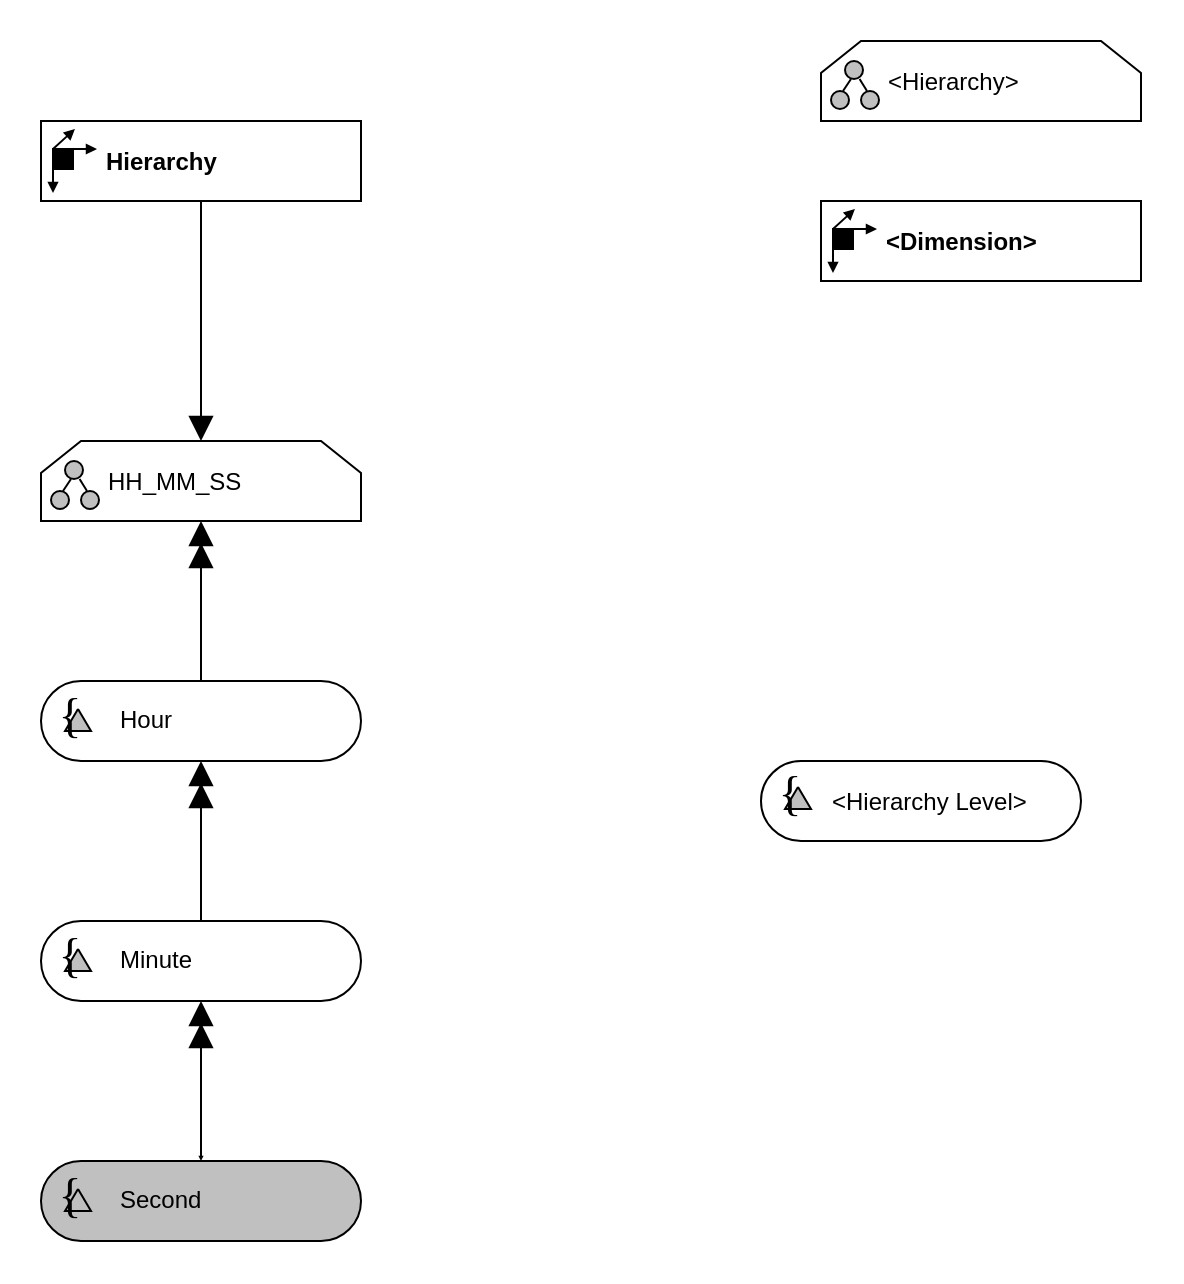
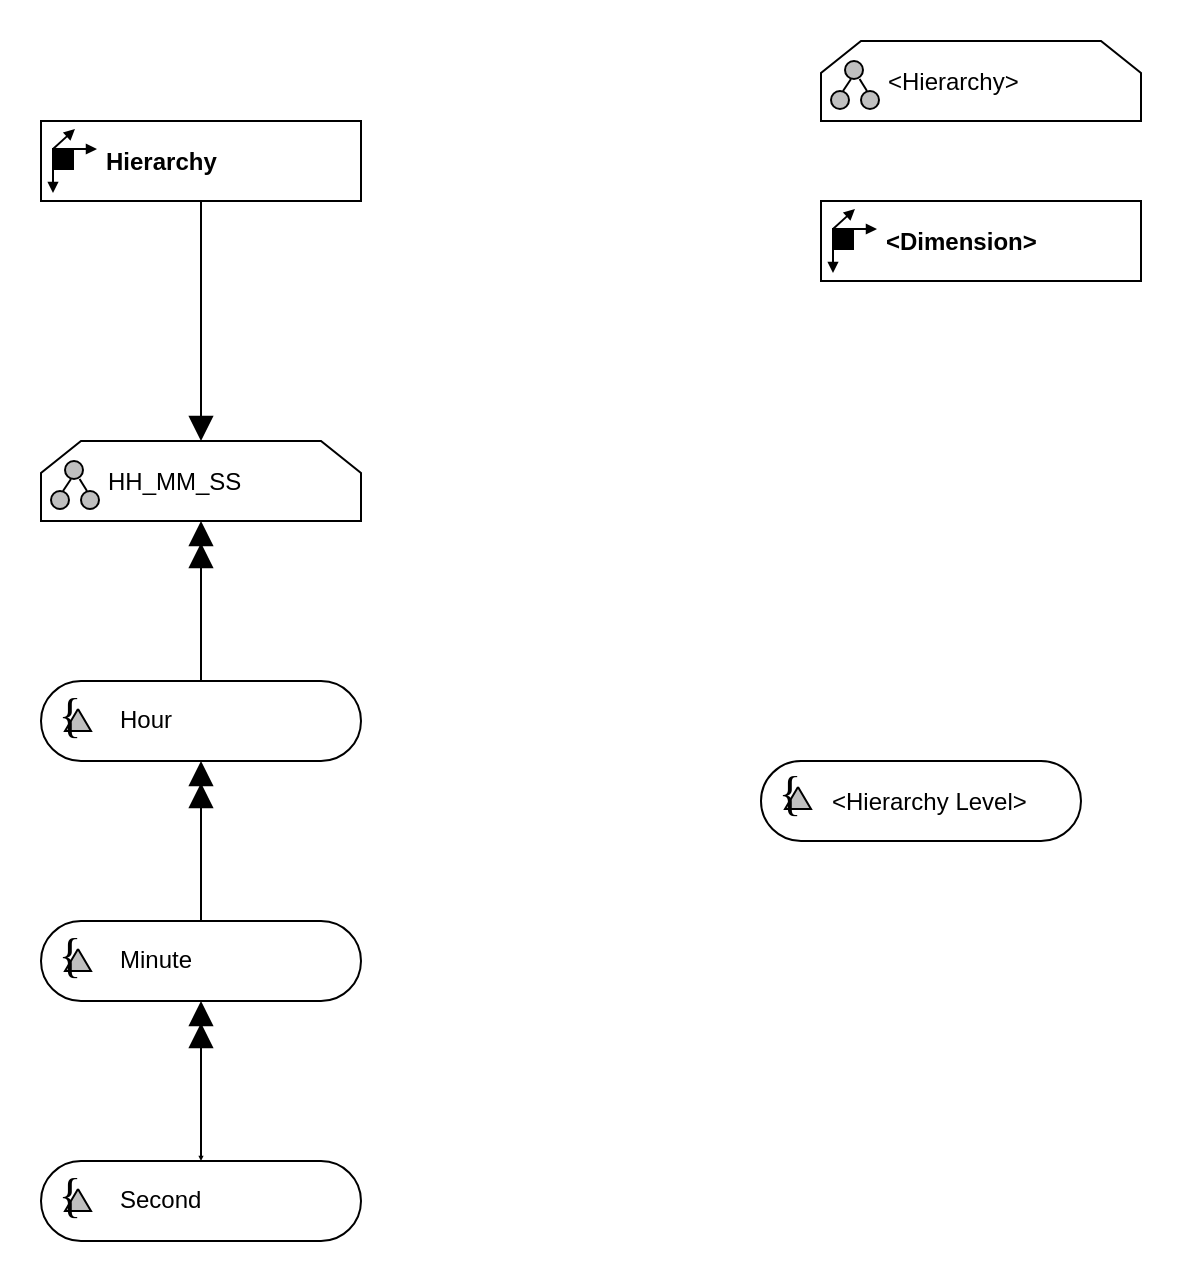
- <mxCell id="22" value="Second" style="rounded=1;whiteSpace=wrap;html=1;arcSize=50;align=left;spacingLeft=38;fillColor=#c0c0c0;" vertex="1" parent="21"><mxGeometry width="160" height="40" as="geometry" /></mxCell>
+ <mxCell id="22" value="Second" style="rounded=1;whiteSpace=wrap;html=1;arcSize=50;align=left;spacingLeft=38;" vertex="1" parent="21"><mxGeometry width="160" height="40" as="geometry" /></mxCell>
